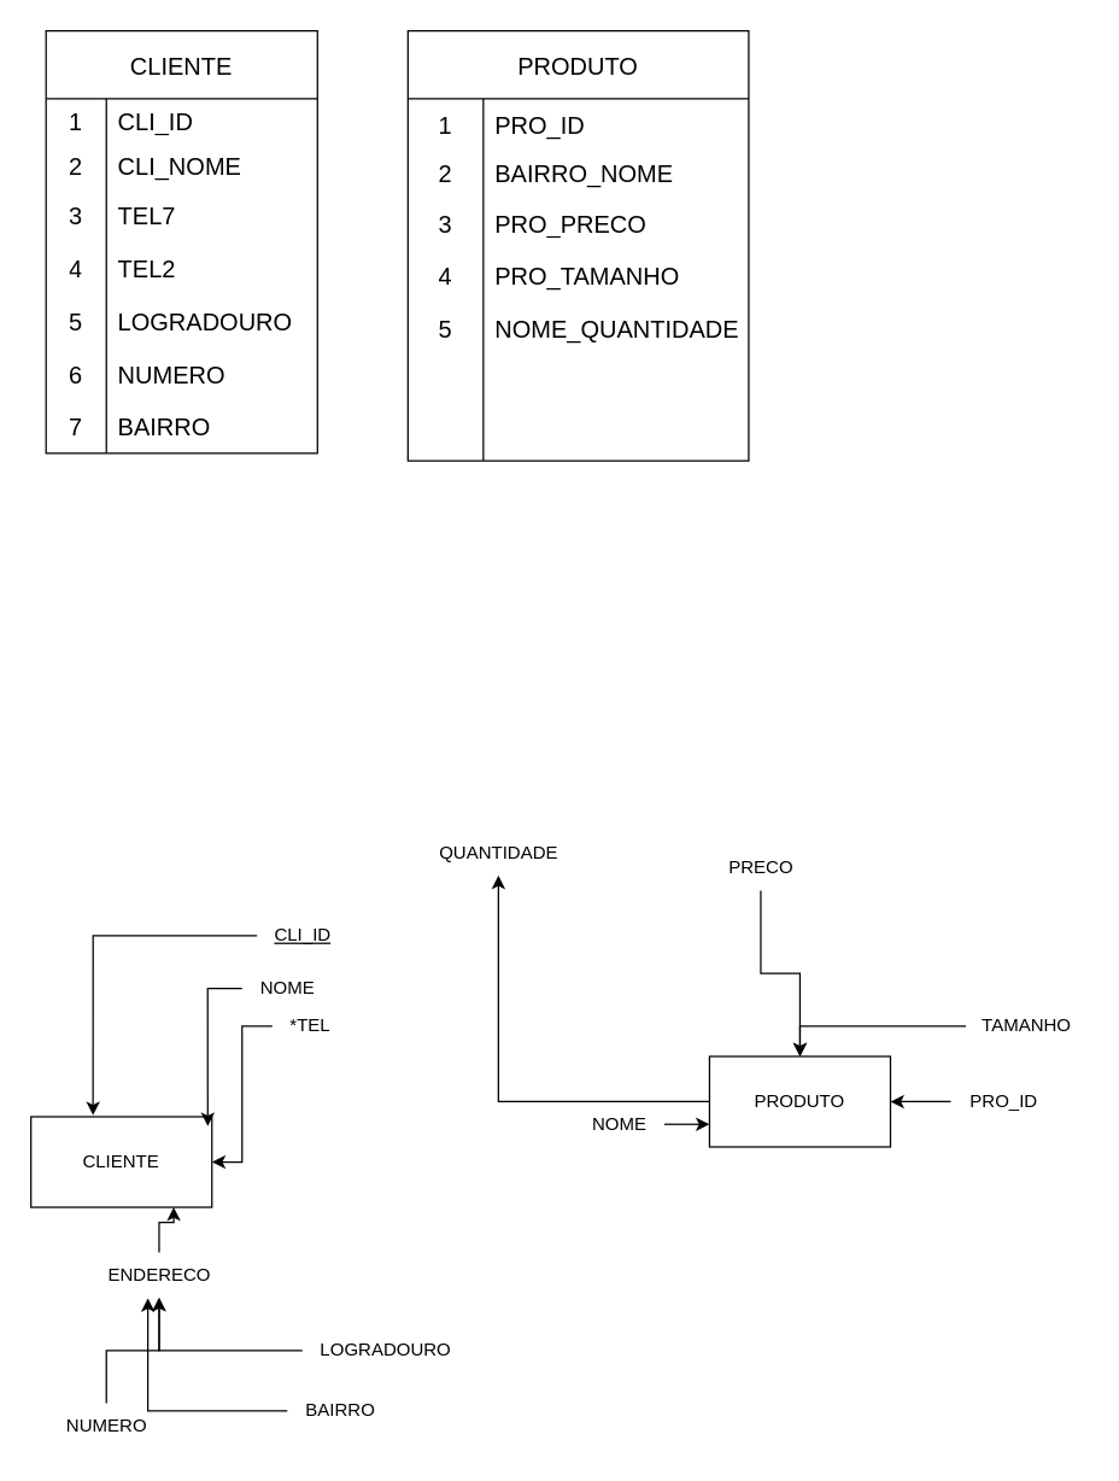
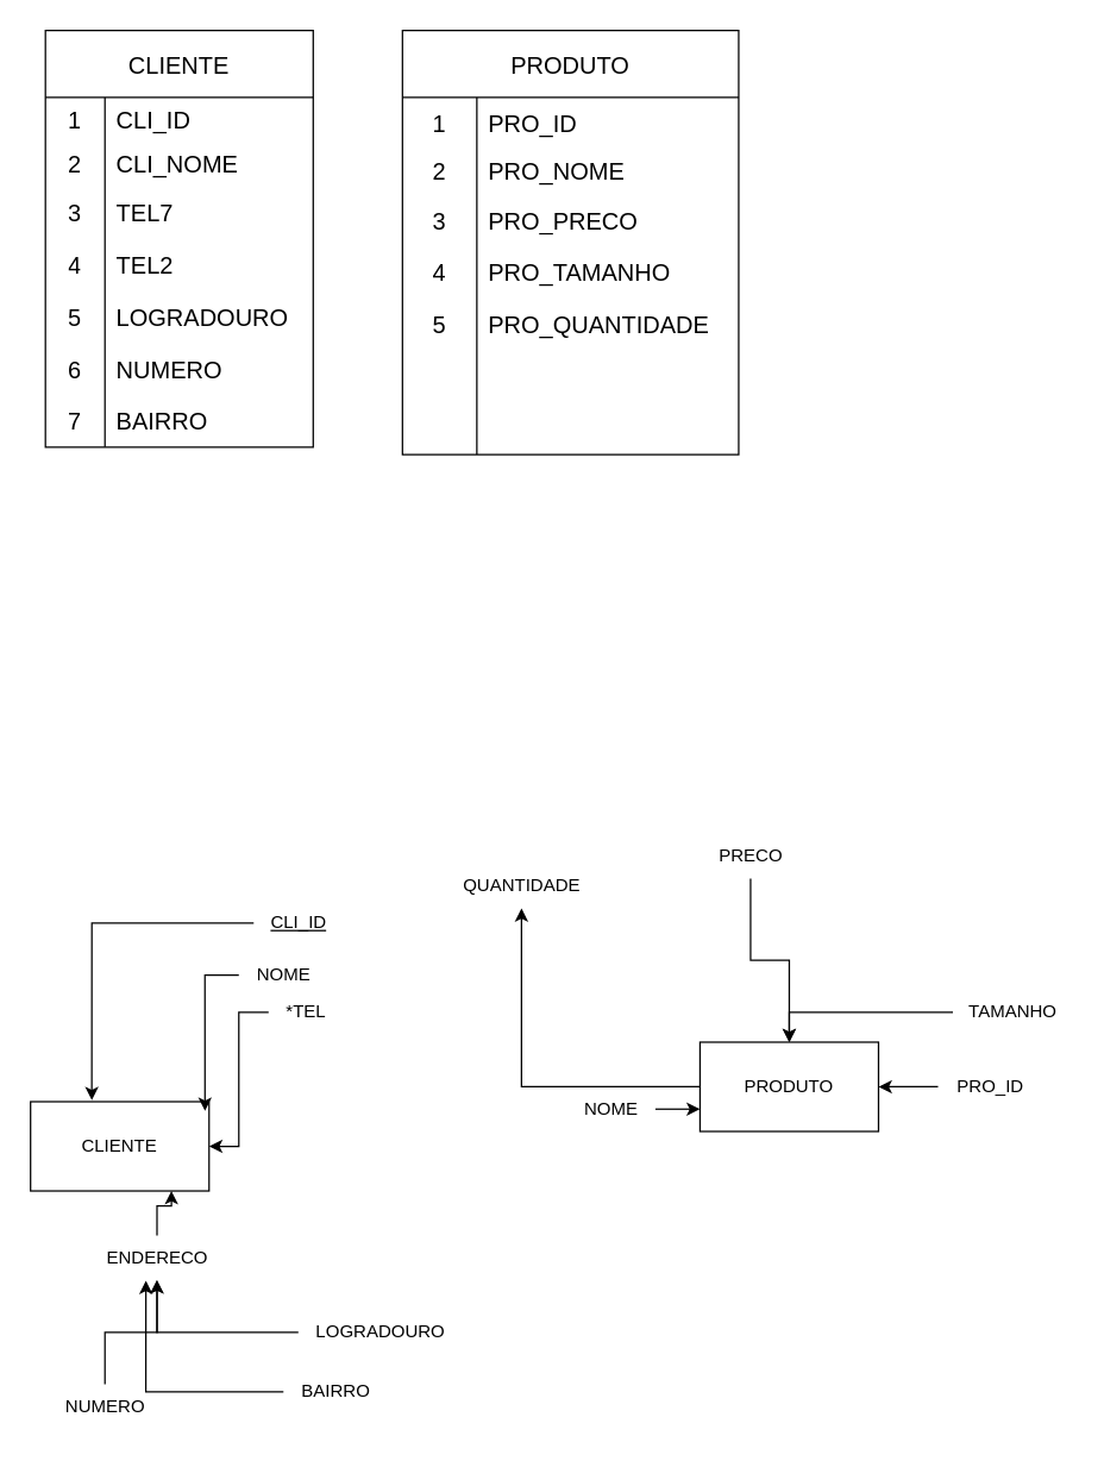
- <mxCell id="55" value="BAIRRO_NOME" style="shape=partialRectangle;html=1;whiteSpace=wrap;connectable=0;fillColor=none;top=0;left=0;bottom=0;right=0;align=left;spacingLeft=6;overflow=hidden;strokeColor=inherit;fontSize=16;" vertex="1" parent="53"><mxGeometry x="50" width="176" height="30" as="geometry"><mxRectangle width="176" height="30" as="alternateBounds" /></mxGeometry></mxCell>
+ <mxCell id="55" value="PRO_NOME" style="shape=partialRectangle;html=1;whiteSpace=wrap;connectable=0;fillColor=none;top=0;left=0;bottom=0;right=0;align=left;spacingLeft=6;overflow=hidden;strokeColor=inherit;fontSize=16;" vertex="1" parent="53"><mxGeometry x="50" width="176" height="30" as="geometry"><mxRectangle width="176" height="30" as="alternateBounds" /></mxGeometry></mxCell>
- <mxCell id="64" value="NOME_QUANTIDADE" style="shape=partialRectangle;html=1;whiteSpace=wrap;connectable=0;fillColor=none;top=0;left=0;bottom=0;right=0;align=left;spacingLeft=6;overflow=hidden;strokeColor=inherit;fontSize=16;" vertex="1" parent="62"><mxGeometry x="50" width="176" height="35" as="geometry"><mxRectangle width="176" height="35" as="alternateBounds" /></mxGeometry></mxCell>
+ <mxCell id="64" value="PRO_QUANTIDADE" style="shape=partialRectangle;html=1;whiteSpace=wrap;connectable=0;fillColor=none;top=0;left=0;bottom=0;right=0;align=left;spacingLeft=6;overflow=hidden;strokeColor=inherit;fontSize=16;" vertex="1" parent="62"><mxGeometry x="50" width="176" height="35" as="geometry"><mxRectangle width="176" height="35" as="alternateBounds" /></mxGeometry></mxCell>
- <mxCell id="71" value="QUANTIDADE" style="text;html=1;align=center;verticalAlign=middle;resizable=0;points=[];autosize=1;strokeColor=none;fillColor=none;" vertex="1" parent="1"><mxGeometry x="280" y="550" width="100" height="30" as="geometry" /></mxCell>
+ <mxCell id="71" value="QUANTIDADE" style="text;html=1;align=center;verticalAlign=middle;resizable=0;points=[];autosize=1;strokeColor=none;fillColor=none;" vertex="1" parent="1"><mxGeometry x="300" y="580" width="100" height="30" as="geometry" /></mxCell>
